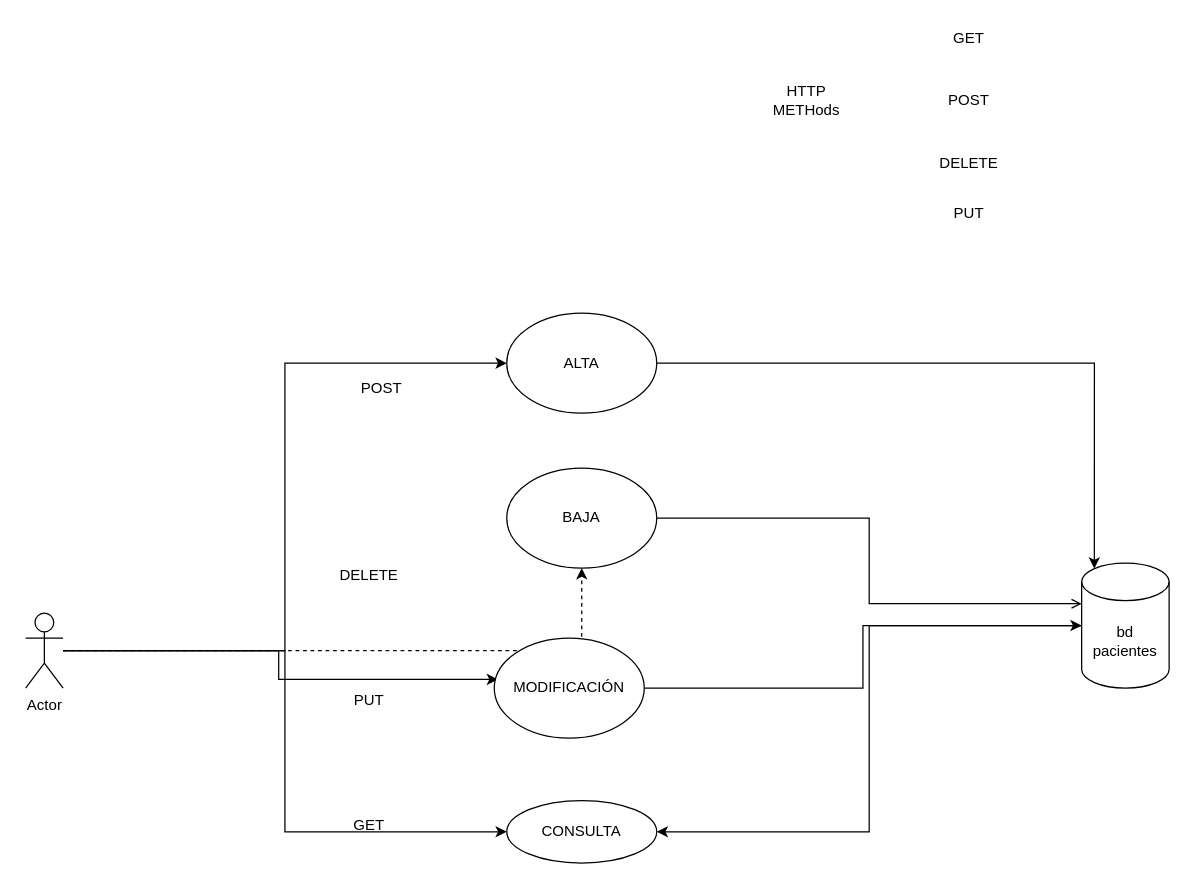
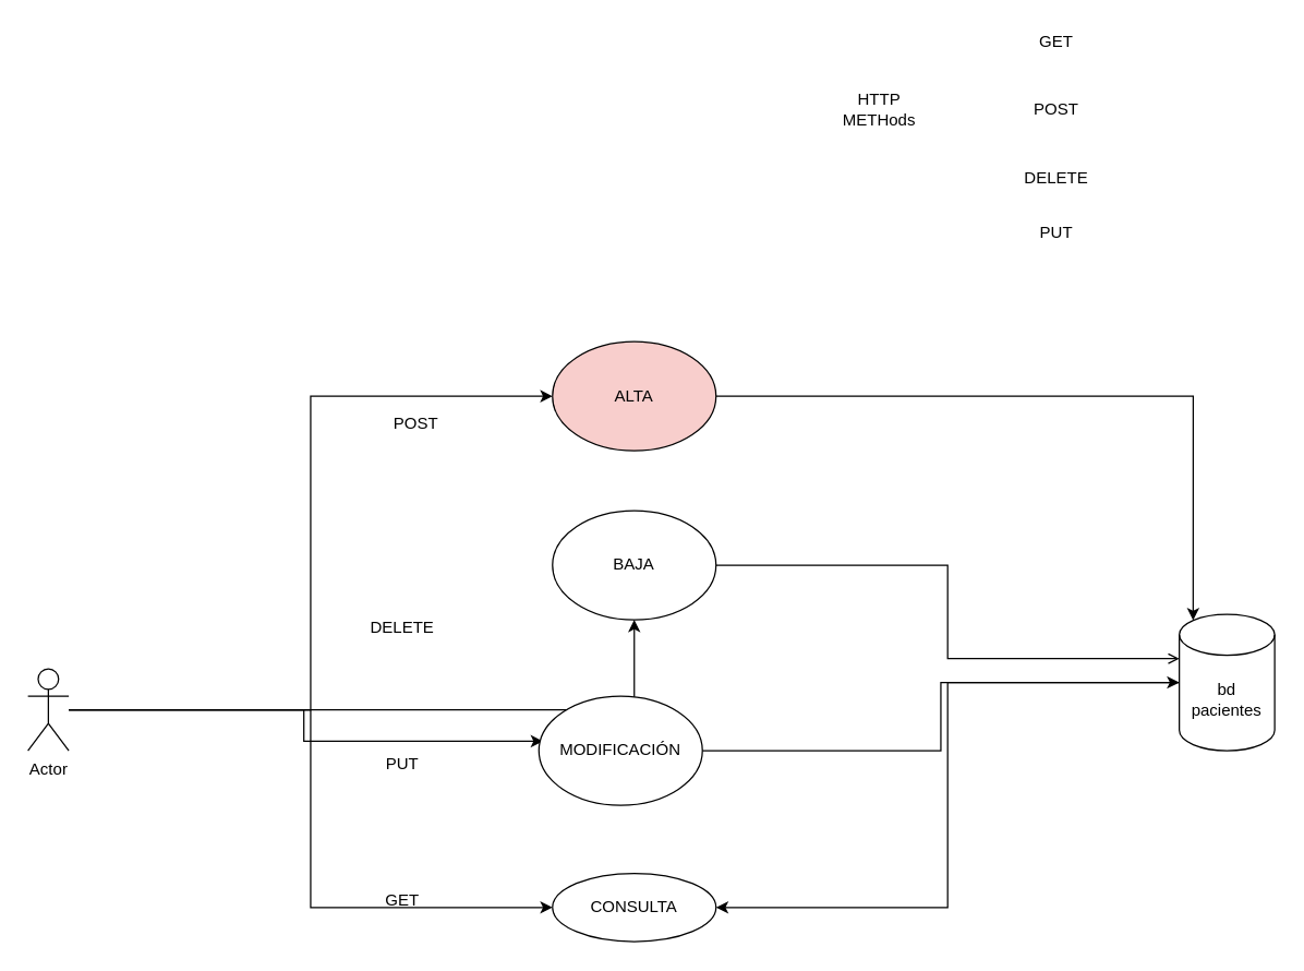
- <mxCell id="8" value="ALTA" style="ellipse;whiteSpace=wrap;html=1;" vertex="1" parent="1"><mxGeometry x="405" y="250" width="120" height="80" as="geometry" /></mxCell>
+ <mxCell id="8" value="ALTA" style="ellipse;whiteSpace=wrap;html=1;fillColor=#f8cecc;" vertex="1" parent="1"><mxGeometry x="405" y="250" width="120" height="80" as="geometry" /></mxCell>
- <mxCell id="4" style="edgeStyle=orthogonalEdgeStyle;rounded=0;orthogonalLoop=1;jettySize=auto;html=1;dashed=1;" edge="1" parent="1" source="6" target="10"><mxGeometry relative="1" as="geometry" /></mxCell>
+ <mxCell id="4" style="edgeStyle=orthogonalEdgeStyle;rounded=0;orthogonalLoop=1;jettySize=auto;html=1;" edge="1" parent="1" source="6" target="10"><mxGeometry relative="1" as="geometry" /></mxCell>
